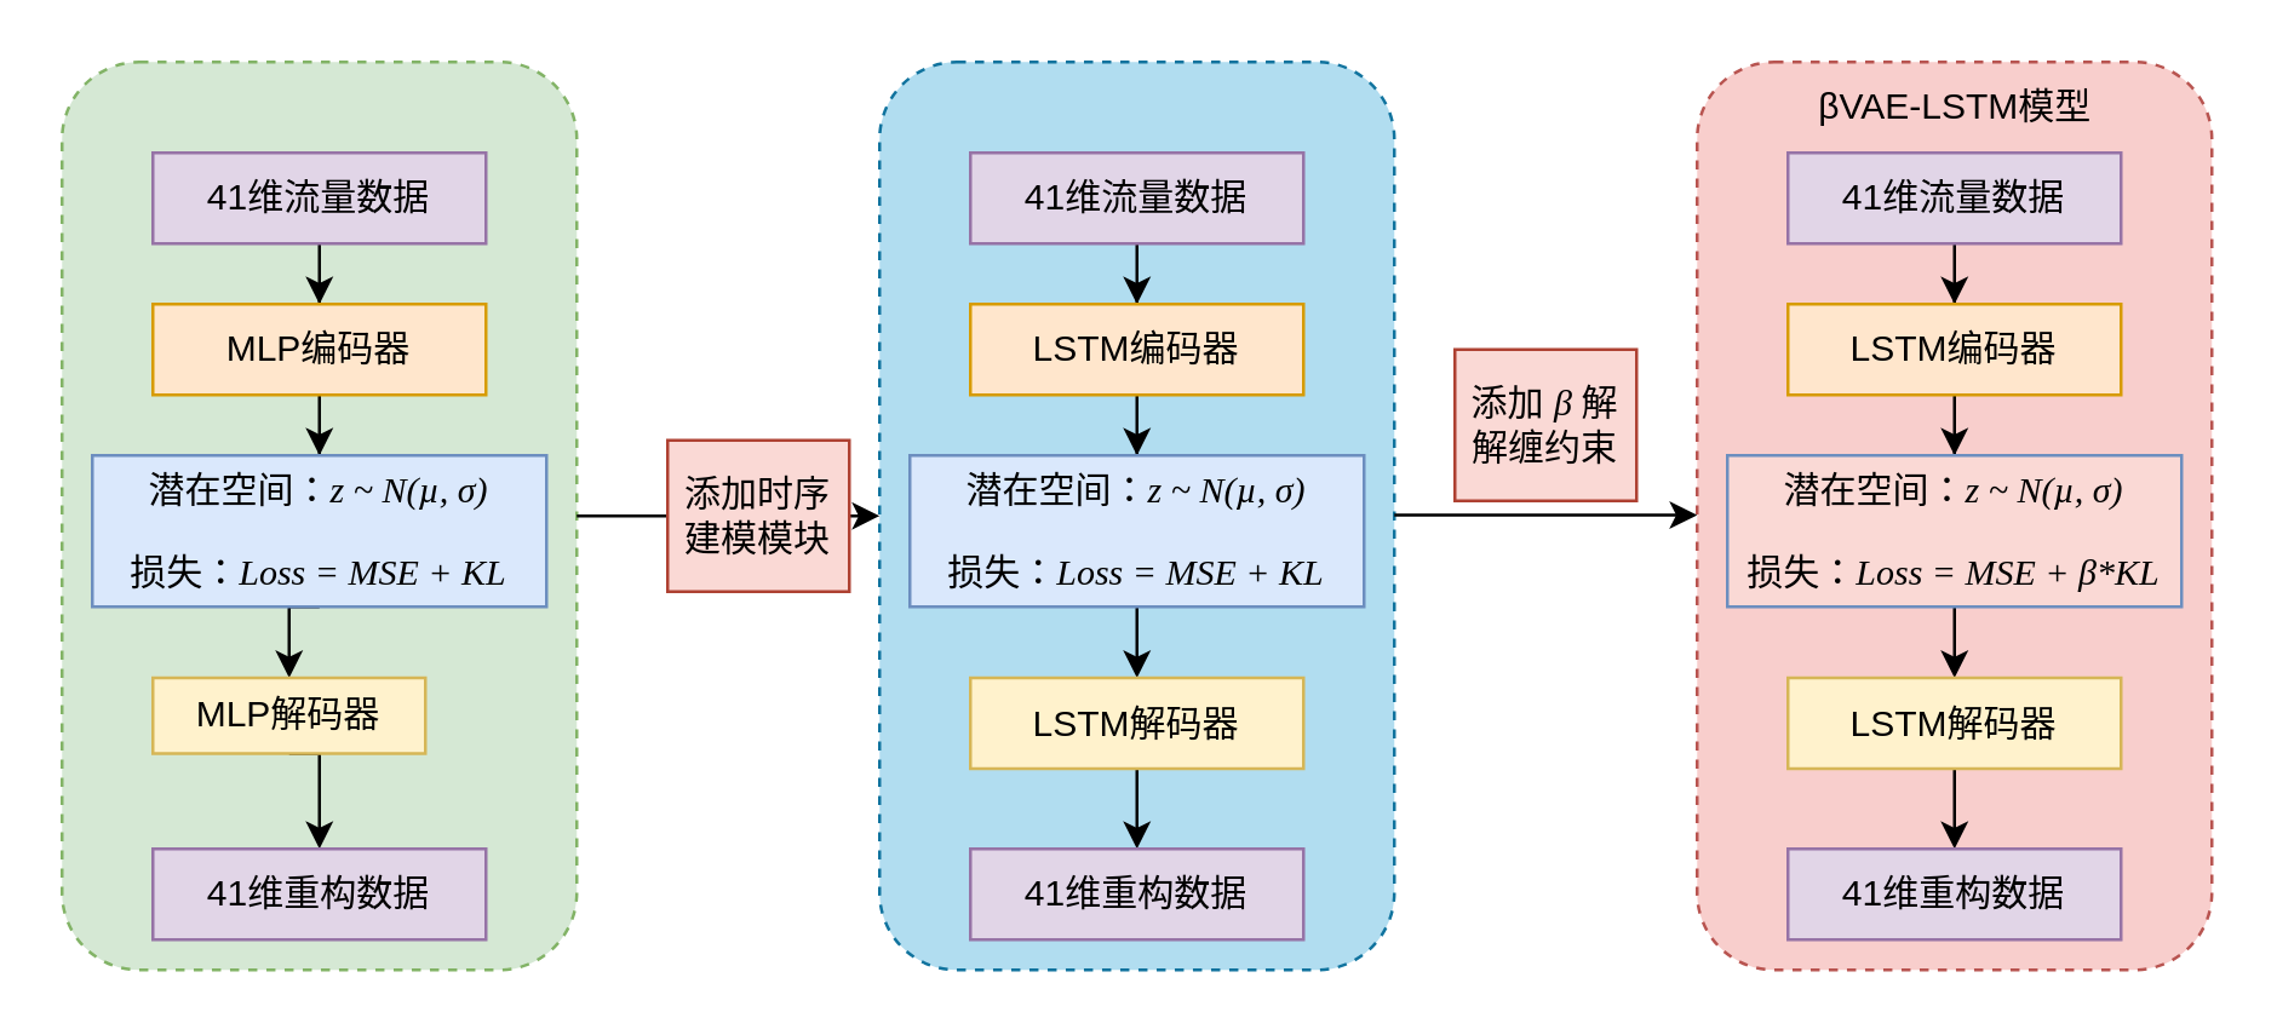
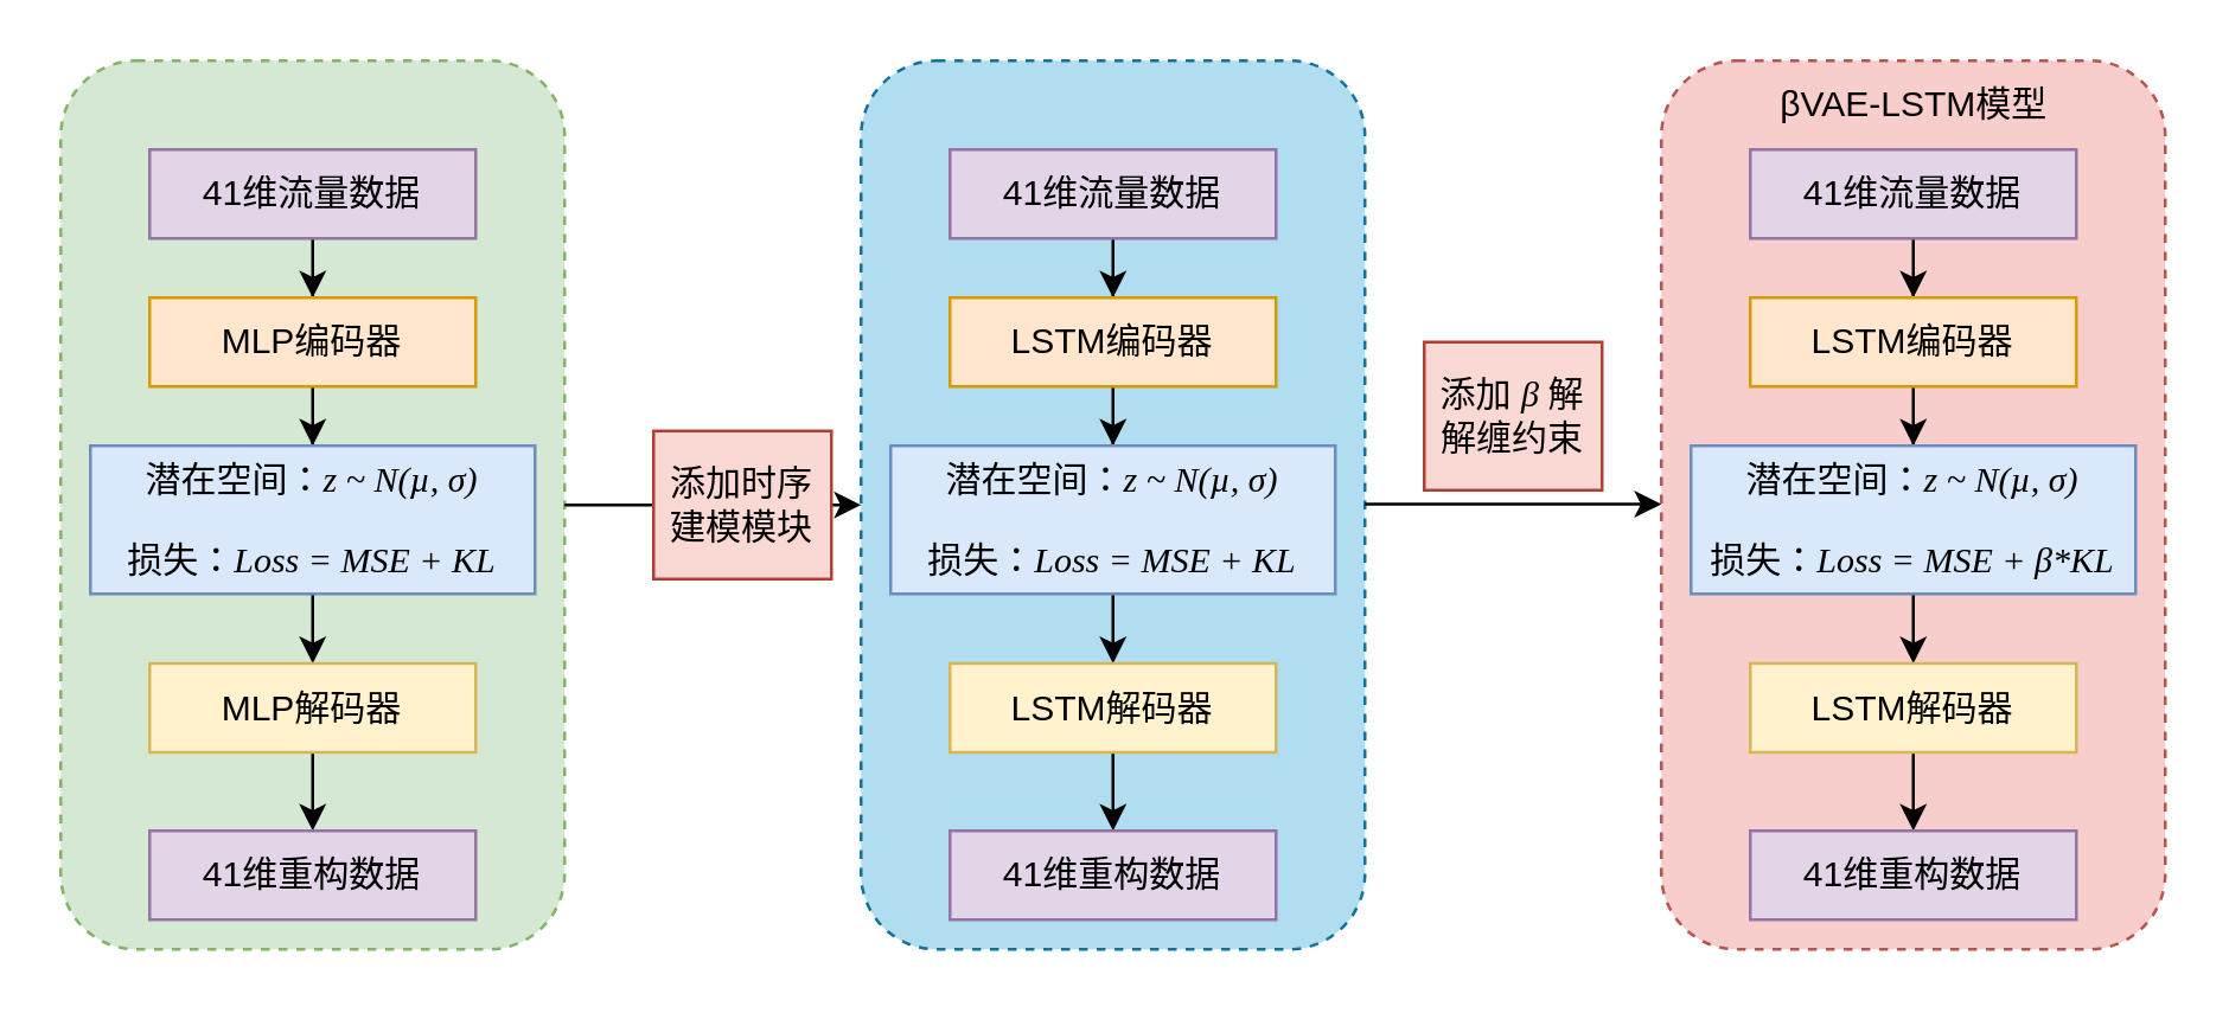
- <mxCell id="30" value="&lt;pre&gt;&lt;font face=&quot;Helvetica&quot;&gt;潜在空间：&lt;/font&gt;&lt;i&gt;&lt;font face=&quot;KaTeX_Main, Times New Roman, serif&quot;&gt;z ~ N(µ, σ)&lt;/font&gt;&lt;/i&gt;&lt;/pre&gt;&lt;pre&gt;&lt;font face=&quot;Helvetica&quot;&gt;损失：&lt;/font&gt;&lt;i style=&quot;background-color: transparent; font-family: Helvetica; white-space: normal; color: light-dark(rgb(0, 0, 0), rgb(255, 255, 255));&quot;&gt;&lt;font face=&quot;KaTeX_Math, Times New Roman, serif&quot;&gt;Loss = MSE + β*KL&lt;/font&gt;&lt;/i&gt;&lt;/pre&gt;" style="whiteSpace=wrap;html=1;rounded=0;fillColor=#fad9d5;strokeColor=#6c8ebf;" vertex="1" parent="1"><mxGeometry x="570" y="150" width="150" height="50" as="geometry" /></mxCell>
+ <mxCell id="30" value="&lt;pre&gt;&lt;font face=&quot;Helvetica&quot;&gt;潜在空间：&lt;/font&gt;&lt;i&gt;&lt;font face=&quot;KaTeX_Main, Times New Roman, serif&quot;&gt;z ~ N(µ, σ)&lt;/font&gt;&lt;/i&gt;&lt;/pre&gt;&lt;pre&gt;&lt;font face=&quot;Helvetica&quot;&gt;损失：&lt;/font&gt;&lt;i style=&quot;background-color: transparent; font-family: Helvetica; white-space: normal; color: light-dark(rgb(0, 0, 0), rgb(255, 255, 255));&quot;&gt;&lt;font face=&quot;KaTeX_Math, Times New Roman, serif&quot;&gt;Loss = MSE + β*KL&lt;/font&gt;&lt;/i&gt;&lt;/pre&gt;" style="whiteSpace=wrap;html=1;rounded=0;fillColor=#dae8fc;strokeColor=#6c8ebf;" vertex="1" parent="1"><mxGeometry x="570" y="150" width="150" height="50" as="geometry" /></mxCell>
- <mxCell id="10" value="MLP解码器" style="whiteSpace=wrap;html=1;rounded=0;fillColor=#fff2cc;strokeColor=#d6b656;" vertex="1" parent="1"><mxGeometry x="50" y="223.5" width="90" height="25" as="geometry" /></mxCell>
+ <mxCell id="10" value="MLP解码器" style="whiteSpace=wrap;html=1;rounded=0;fillColor=#fff2cc;strokeColor=#d6b656;" vertex="1" parent="1"><mxGeometry x="50" y="223.5" width="110" height="30" as="geometry" /></mxCell>
